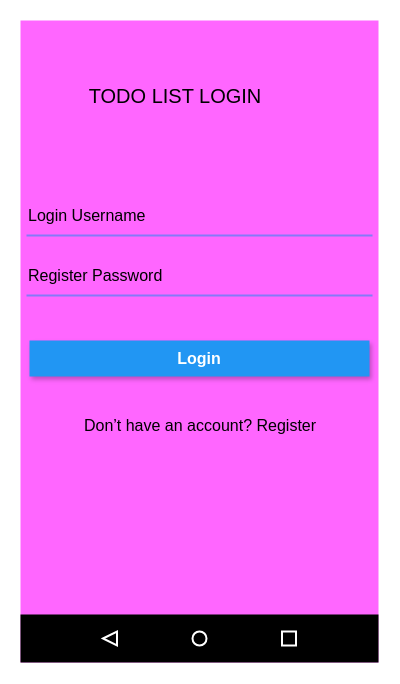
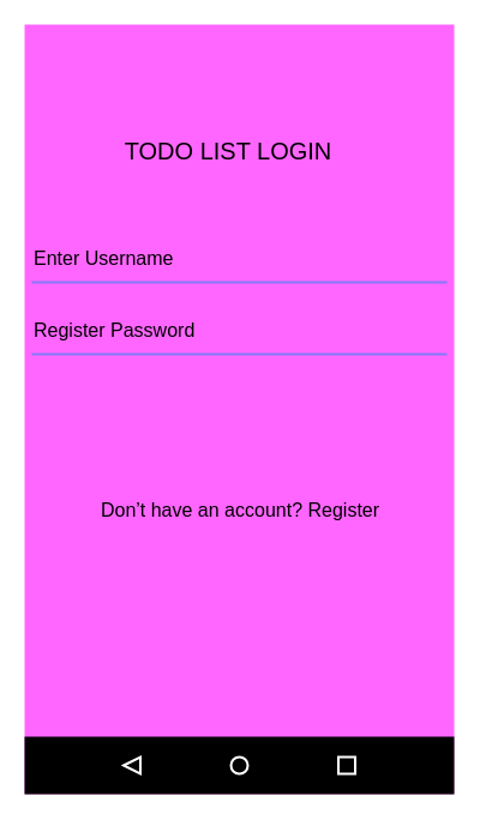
- <mxCell id="13" value="&lt;font style=&quot;font-size: 20px;&quot;&gt;TODO LIST LOGIN&lt;/font&gt;" style="text;strokeColor=none;align=center;fillColor=none;html=1;verticalAlign=middle;whiteSpace=wrap;rounded=0;" parent="2" vertex="1"><mxGeometry x="50" y="60" width="210" height="30" as="geometry" /></mxCell>
+ <mxCell id="13" value="&lt;font style=&quot;font-size: 20px;&quot;&gt;TODO LIST LOGIN&lt;/font&gt;" style="text;strokeColor=none;align=center;fillColor=none;html=1;verticalAlign=middle;whiteSpace=wrap;rounded=0;" parent="2" vertex="1"><mxGeometry x="65" y="90" width="210" height="30" as="geometry" /></mxCell>
- <mxCell id="8" value="Login Username" style="text;fontSize=16;verticalAlign=middle;strokeColor=none;fillColor=none;whiteSpace=wrap;html=1;" parent="2" vertex="1"><mxGeometry x="6" y="180" width="346" height="30" as="geometry" /></mxCell>
+ <mxCell id="8" value="Enter Username" style="text;fontSize=16;verticalAlign=middle;strokeColor=none;fillColor=none;whiteSpace=wrap;html=1;" parent="2" vertex="1"><mxGeometry x="6" y="180" width="346" height="30" as="geometry" /></mxCell>
- <mxCell id="7" value="&lt;font style=&quot;font-size: 16px;&quot;&gt;Login&lt;/font&gt;" style="whiteSpace=wrap;html=1;dashed=0;align=center;fontSize=12;shape=rect;fillColor=#2196F3;strokeColor=none;fontStyle=1;shadow=1;fontColor=#ffffff;" parent="2" vertex="1"><mxGeometry x="9" y="320" width="340" height="36" as="geometry" /></mxCell>
